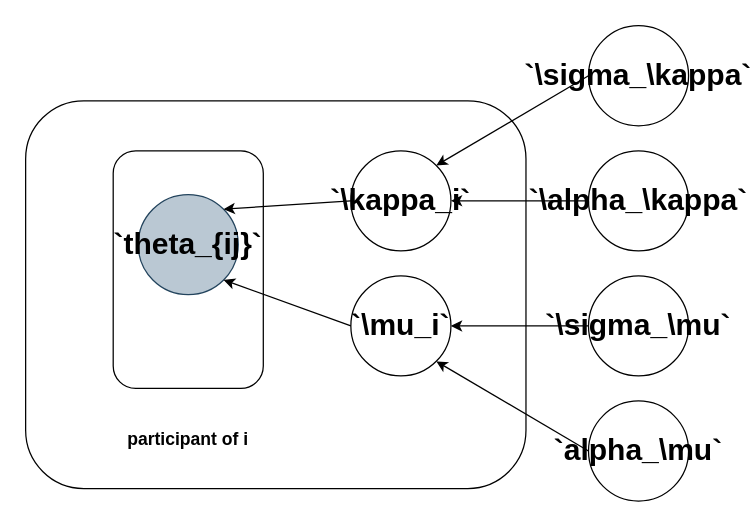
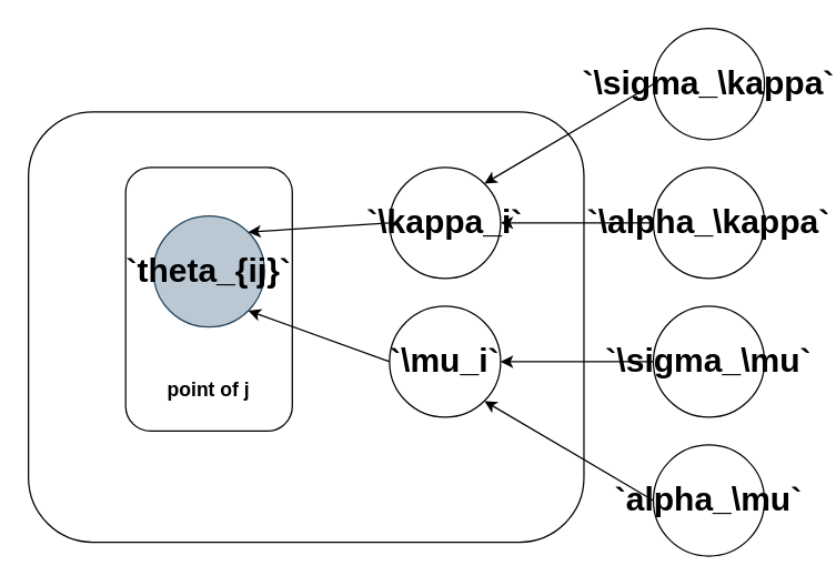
+ <mxCell id="16" value="&lt;h3&gt;point of j&lt;/h3&gt;" style="text;html=1;strokeColor=none;fillColor=none;align=center;verticalAlign=middle;whiteSpace=wrap;rounded=0;" parent="1" vertex="1"><mxGeometry x="110" y="259" width="80" height="41" as="geometry" /></mxCell>
- <mxCell id="18" value="&lt;h3&gt;participant of i&lt;/h3&gt;" style="text;html=1;strokeColor=none;fillColor=none;align=center;verticalAlign=middle;whiteSpace=wrap;rounded=0;" parent="1" vertex="1"><mxGeometry x="100" y="330" width="100" height="41" as="geometry" /></mxCell>
